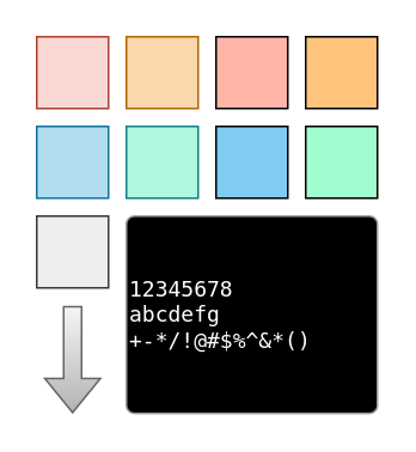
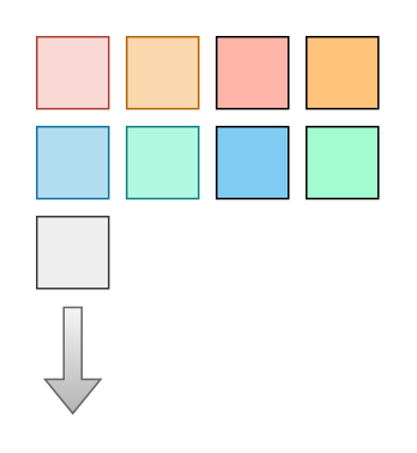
- <mxCell id="12" value="&lt;pre&gt;&lt;font color=&quot;#ffffff&quot;&gt;12345678&lt;br&gt;&lt;/font&gt;&lt;font color=&quot;#ffffff&quot;&gt;abcdefg&lt;br&gt;&lt;/font&gt;&lt;font color=&quot;#ffffff&quot;&gt;+-*/!@#$%^&amp;amp;*()&lt;/font&gt;&lt;/pre&gt;" style="rounded=1;whiteSpace=wrap;html=1;arcSize=4;fillColor=#000000;strokeColor=#999999;align=left;" vertex="1" parent="1"><mxGeometry x="70" y="120" width="140" height="110" as="geometry" /></mxCell>
